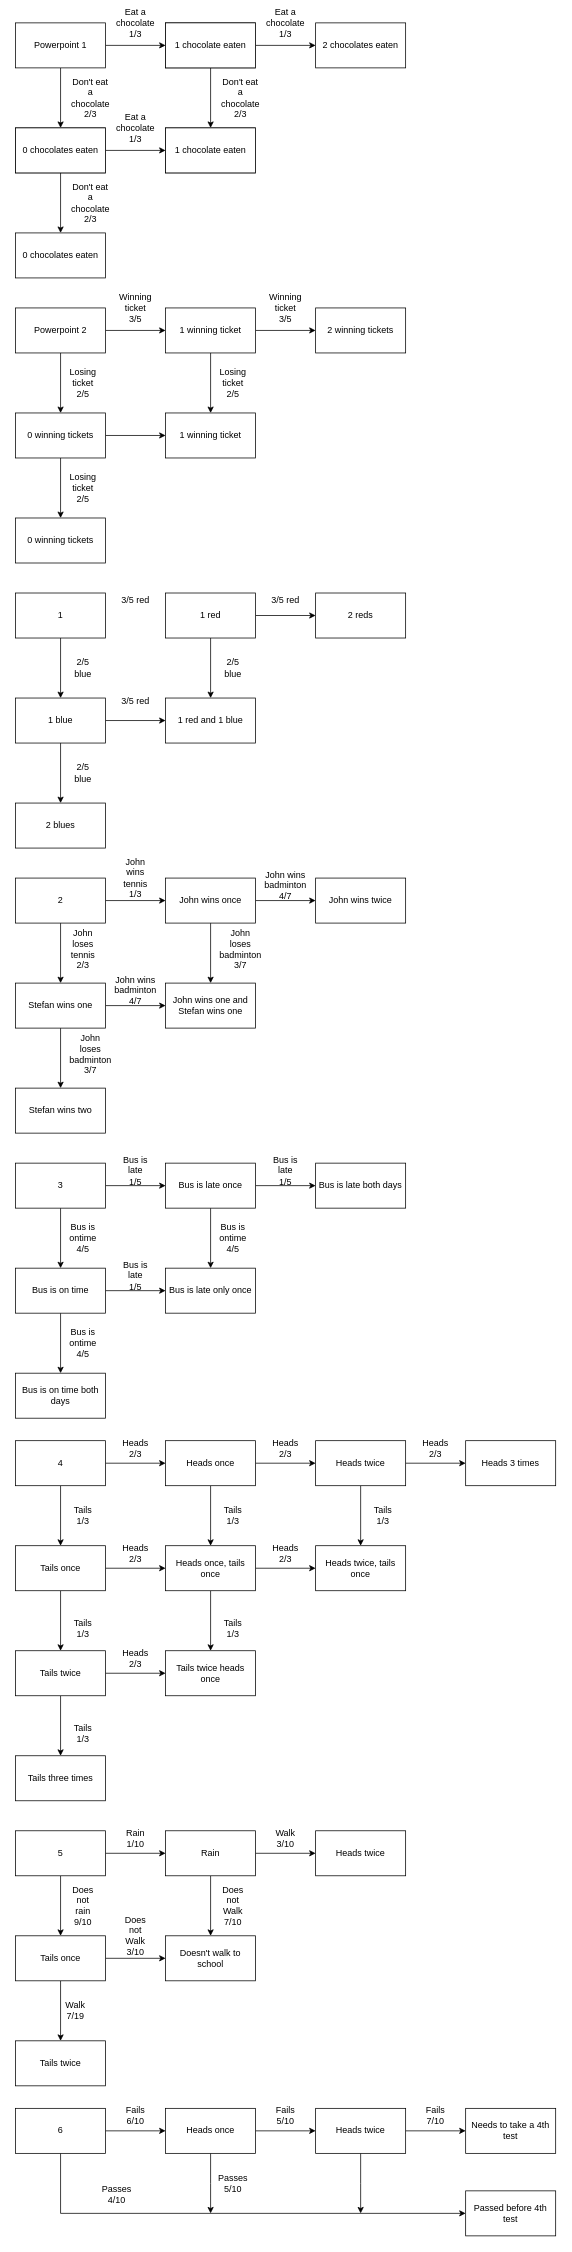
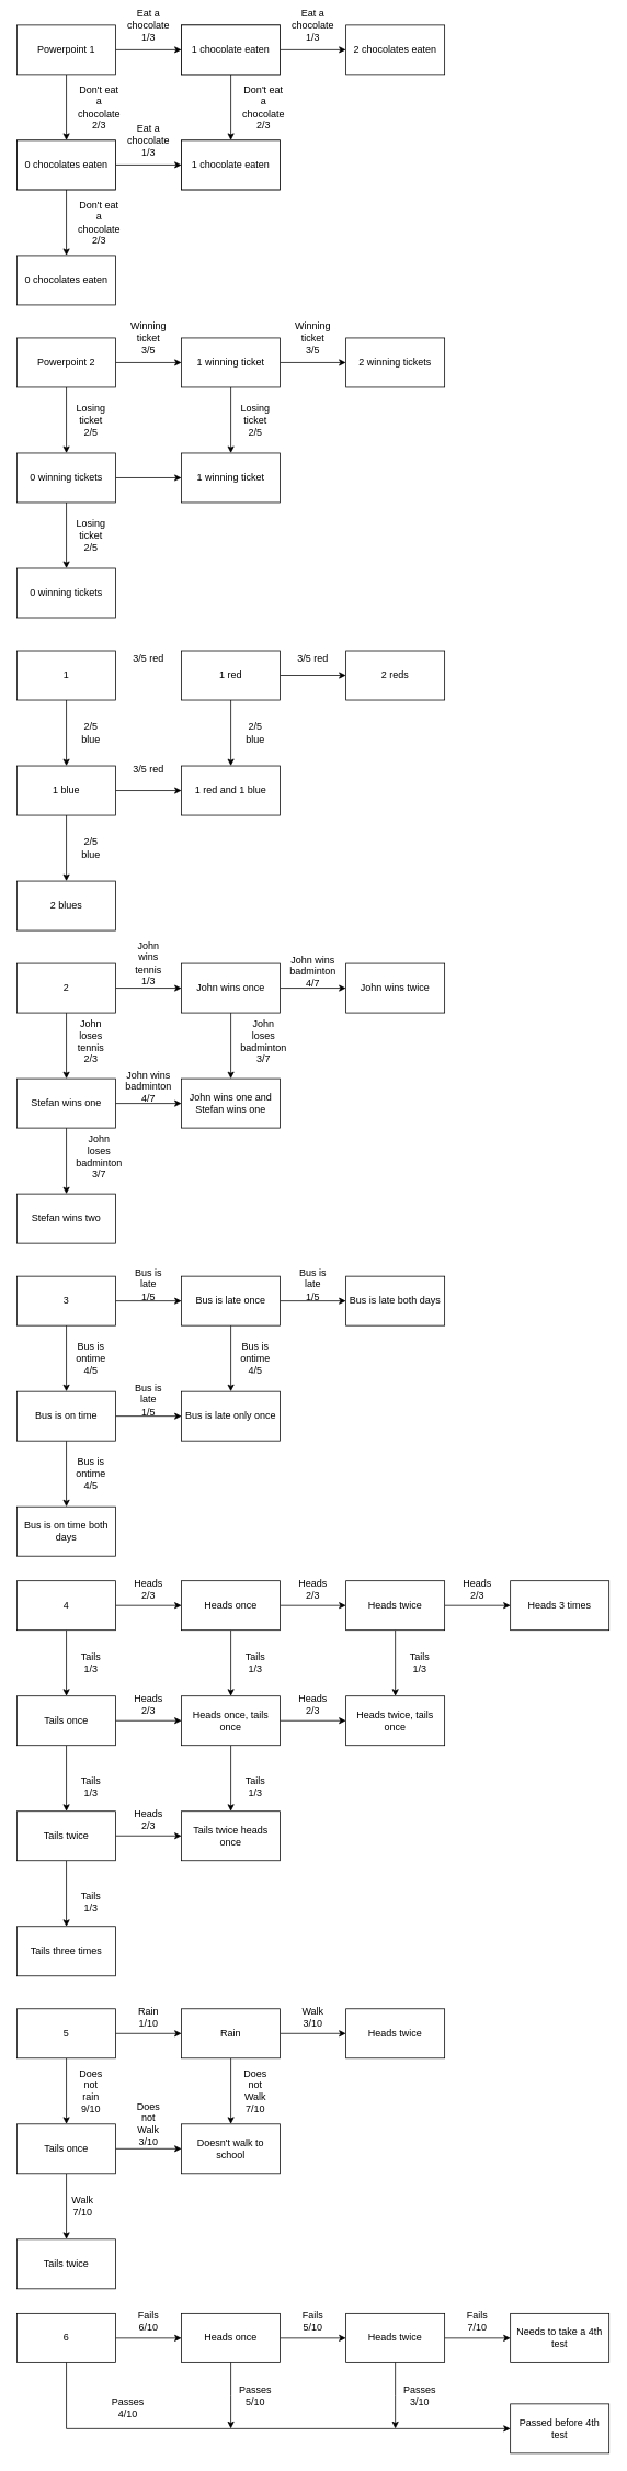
- <mxCell id="142" value="&lt;div&gt;Walk&lt;/div&gt;&lt;div&gt;7/19&lt;br&gt;&lt;/div&gt;" style="text;html=1;strokeColor=none;fillColor=none;align=center;verticalAlign=middle;whiteSpace=wrap;rounded=0;" vertex="1" parent="1"><mxGeometry x="80" y="2670" width="40" height="20" as="geometry" /></mxCell>
+ <mxCell id="142" value="&lt;div&gt;Walk&lt;/div&gt;&lt;div&gt;7/10&lt;br&gt;&lt;/div&gt;" style="text;html=1;strokeColor=none;fillColor=none;align=center;verticalAlign=middle;whiteSpace=wrap;rounded=0;" vertex="1" parent="1"><mxGeometry x="80" y="2670" width="40" height="20" as="geometry" /></mxCell>
+ <mxCell id="161" value="&lt;div&gt;Passes&lt;/div&gt;&lt;div&gt;3/10&lt;br&gt;&lt;/div&gt;" style="text;html=1;strokeColor=none;fillColor=none;align=center;verticalAlign=middle;whiteSpace=wrap;rounded=0;" vertex="1" parent="1"><mxGeometry x="490" y="2900" width="40" height="20" as="geometry" /></mxCell>
